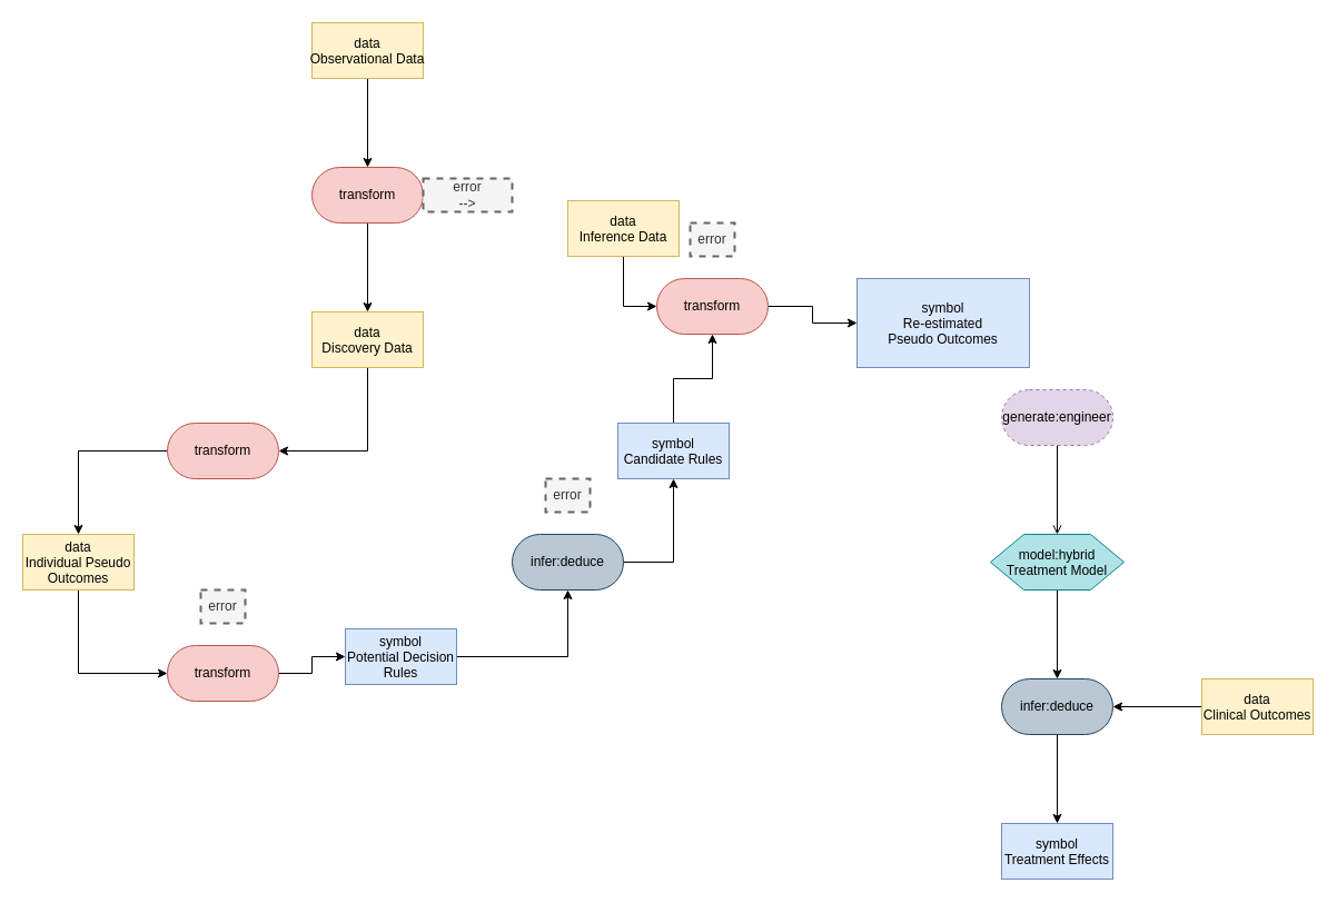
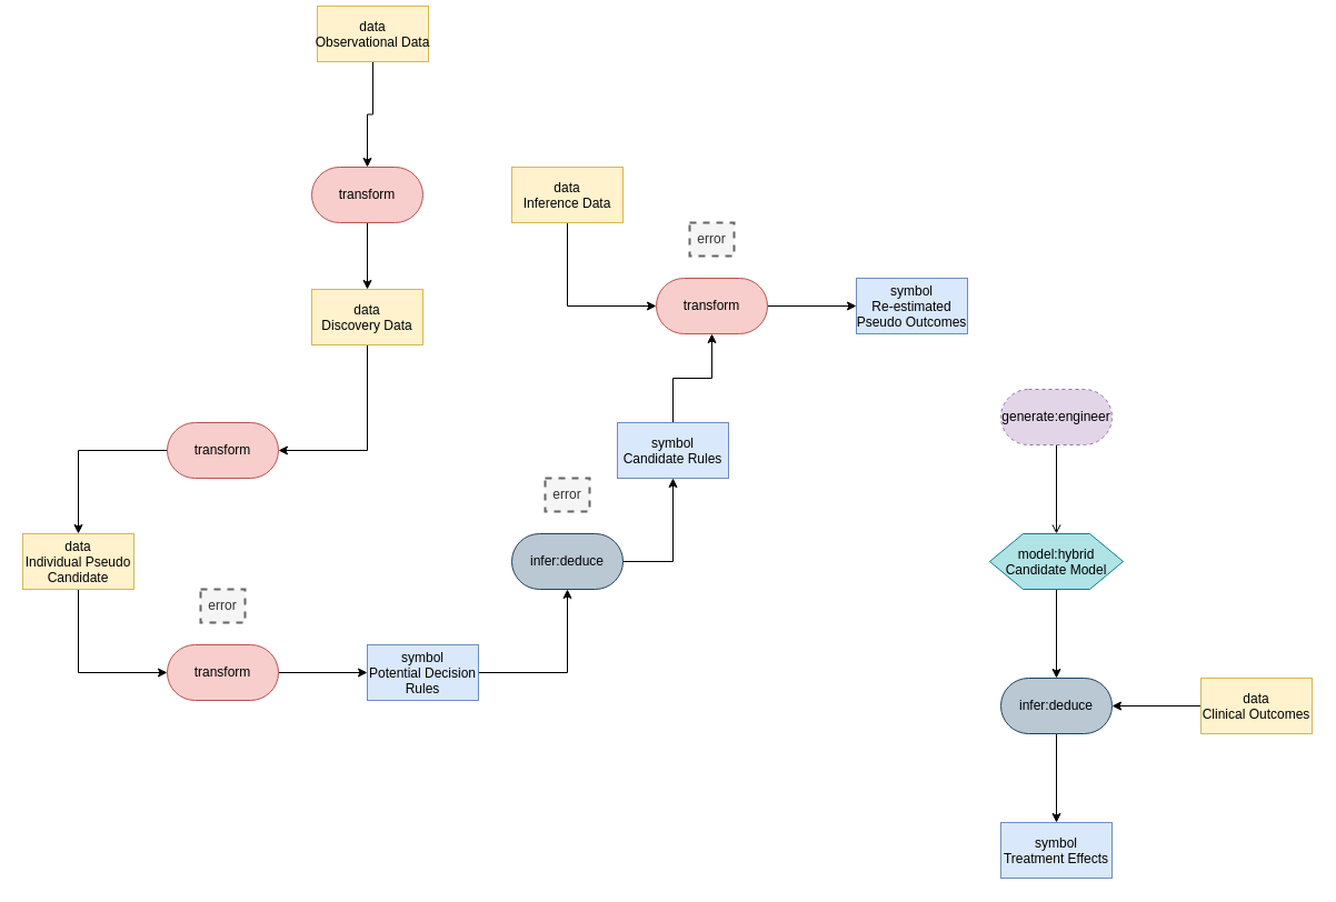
- <mxCell id="3" value="data&#10;Observational Data" style="rectangle;fillColor=#fff2cc;strokeColor=#d6b656;" name="data" vertex="1" parent="1"><mxGeometry x="280" y="20" width="100" height="50" as="geometry" /></mxCell>
+ <mxCell id="3" value="data&#10;Observational Data" style="rectangle;fillColor=#fff2cc;strokeColor=#d6b656;" name="data" vertex="1" parent="1"><mxGeometry x="285" y="5" width="100" height="50" as="geometry" /></mxCell>
- <mxCell id="22" value="&lt;div&gt;error&lt;/div&gt;&lt;div&gt;--&amp;gt;&lt;/div&gt;" style="text;html=1;align=center;verticalAlign=middle;whiteSpace=wrap;rounded=0;dashed=1;fillColor=#f5f5f5;fontColor=#333333;strokeColor=#666666;strokeWidth=2;" name="text" vertex="1" parent="1"><mxGeometry x="380" y="160" width="80" height="30" as="geometry" /></mxCell>
- <mxCell id="21" value="data&#10;Inference Data" style="rectangle;fillColor=#fff2cc;strokeColor=#d6b656;" name="data" vertex="1" parent="1" tooltip="⚠️ Node not part of any valid pattern."><mxGeometry x="510" y="180" width="100" height="50" as="geometry" /></mxCell>
+ <mxCell id="21" value="data&#10;Inference Data" style="rectangle;fillColor=#fff2cc;strokeColor=#d6b656;" name="data" vertex="1" parent="1" tooltip="⚠️ Node not part of any valid pattern."><mxGeometry x="460" y="150" width="100" height="50" as="geometry" /></mxCell>
- <mxCell id="25" value="symbol&#10;Re-estimated&#10;Pseudo Outcomes" style="rectangle;fillColor=#dae8fc;strokeColor=#6c8ebf;" name="symbol" vertex="1" parent="1" tooltip="⚠️ Node not part of any valid pattern."><mxGeometry x="770" y="250" width="155" height="80" as="geometry" /></mxCell>
+ <mxCell id="25" value="symbol&#10;Re-estimated&#10;Pseudo Outcomes" style="rectangle;fillColor=#dae8fc;strokeColor=#6c8ebf;" name="symbol" vertex="1" parent="1" tooltip="⚠️ Node not part of any valid pattern."><mxGeometry x="770" y="250" width="100" height="50" as="geometry" /></mxCell>
- <mxCell id="7" value="data&#10;Discovery Data" style="rectangle;fillColor=#fff2cc;strokeColor=#d6b656;" name="data" vertex="1" parent="1"><mxGeometry x="280" y="280" width="100" height="50" as="geometry" /></mxCell>
+ <mxCell id="7" value="data&#10;Discovery Data" style="rectangle;fillColor=#fff2cc;strokeColor=#d6b656;" name="data" vertex="1" parent="1"><mxGeometry x="280" y="260" width="100" height="50" as="geometry" /></mxCell>
- <mxCell id="11" value="data&#10;Individual Pseudo&#10;Outcomes" style="rectangle;fillColor=#fff2cc;strokeColor=#d6b656;" name="data" vertex="1" parent="1"><mxGeometry x="20" y="480" width="100" height="50" as="geometry" /></mxCell>
+ <mxCell id="11" value="data&#10;Individual Pseudo&#10;Candidate" style="rectangle;fillColor=#fff2cc;strokeColor=#d6b656;" name="data" vertex="1" parent="1"><mxGeometry x="20" y="480" width="100" height="50" as="geometry" /></mxCell>
- <mxCell id="29" value="model:hybrid&#10;Treatment Model" style="shape=hexagon;perimeter=hexagonPerimeter2;fillColor=#b0e3e6;strokeColor=#0e8088;" name="model" vertex="1" parent="1"><mxGeometry x="890" y="480" width="120" height="50" as="geometry" /></mxCell>
+ <mxCell id="29" value="model:hybrid&#10;Candidate Model" style="shape=hexagon;perimeter=hexagonPerimeter2;fillColor=#b0e3e6;strokeColor=#0e8088;" name="model" vertex="1" parent="1"><mxGeometry x="890" y="480" width="120" height="50" as="geometry" /></mxCell>
- <mxCell id="15" value="symbol&#10;Potential Decision&#10;Rules" style="rectangle;fillColor=#dae8fc;strokeColor=#6c8ebf;" name="symbol" vertex="1" parent="1" tooltip="⚠️ Node not part of any valid pattern."><mxGeometry x="310" y="565" width="100" height="50" as="geometry" /></mxCell>
+ <mxCell id="15" value="symbol&#10;Potential Decision&#10;Rules" style="rectangle;fillColor=#dae8fc;strokeColor=#6c8ebf;" name="symbol" vertex="1" parent="1" tooltip="⚠️ Node not part of any valid pattern."><mxGeometry x="330" y="580" width="100" height="50" as="geometry" /></mxCell>
